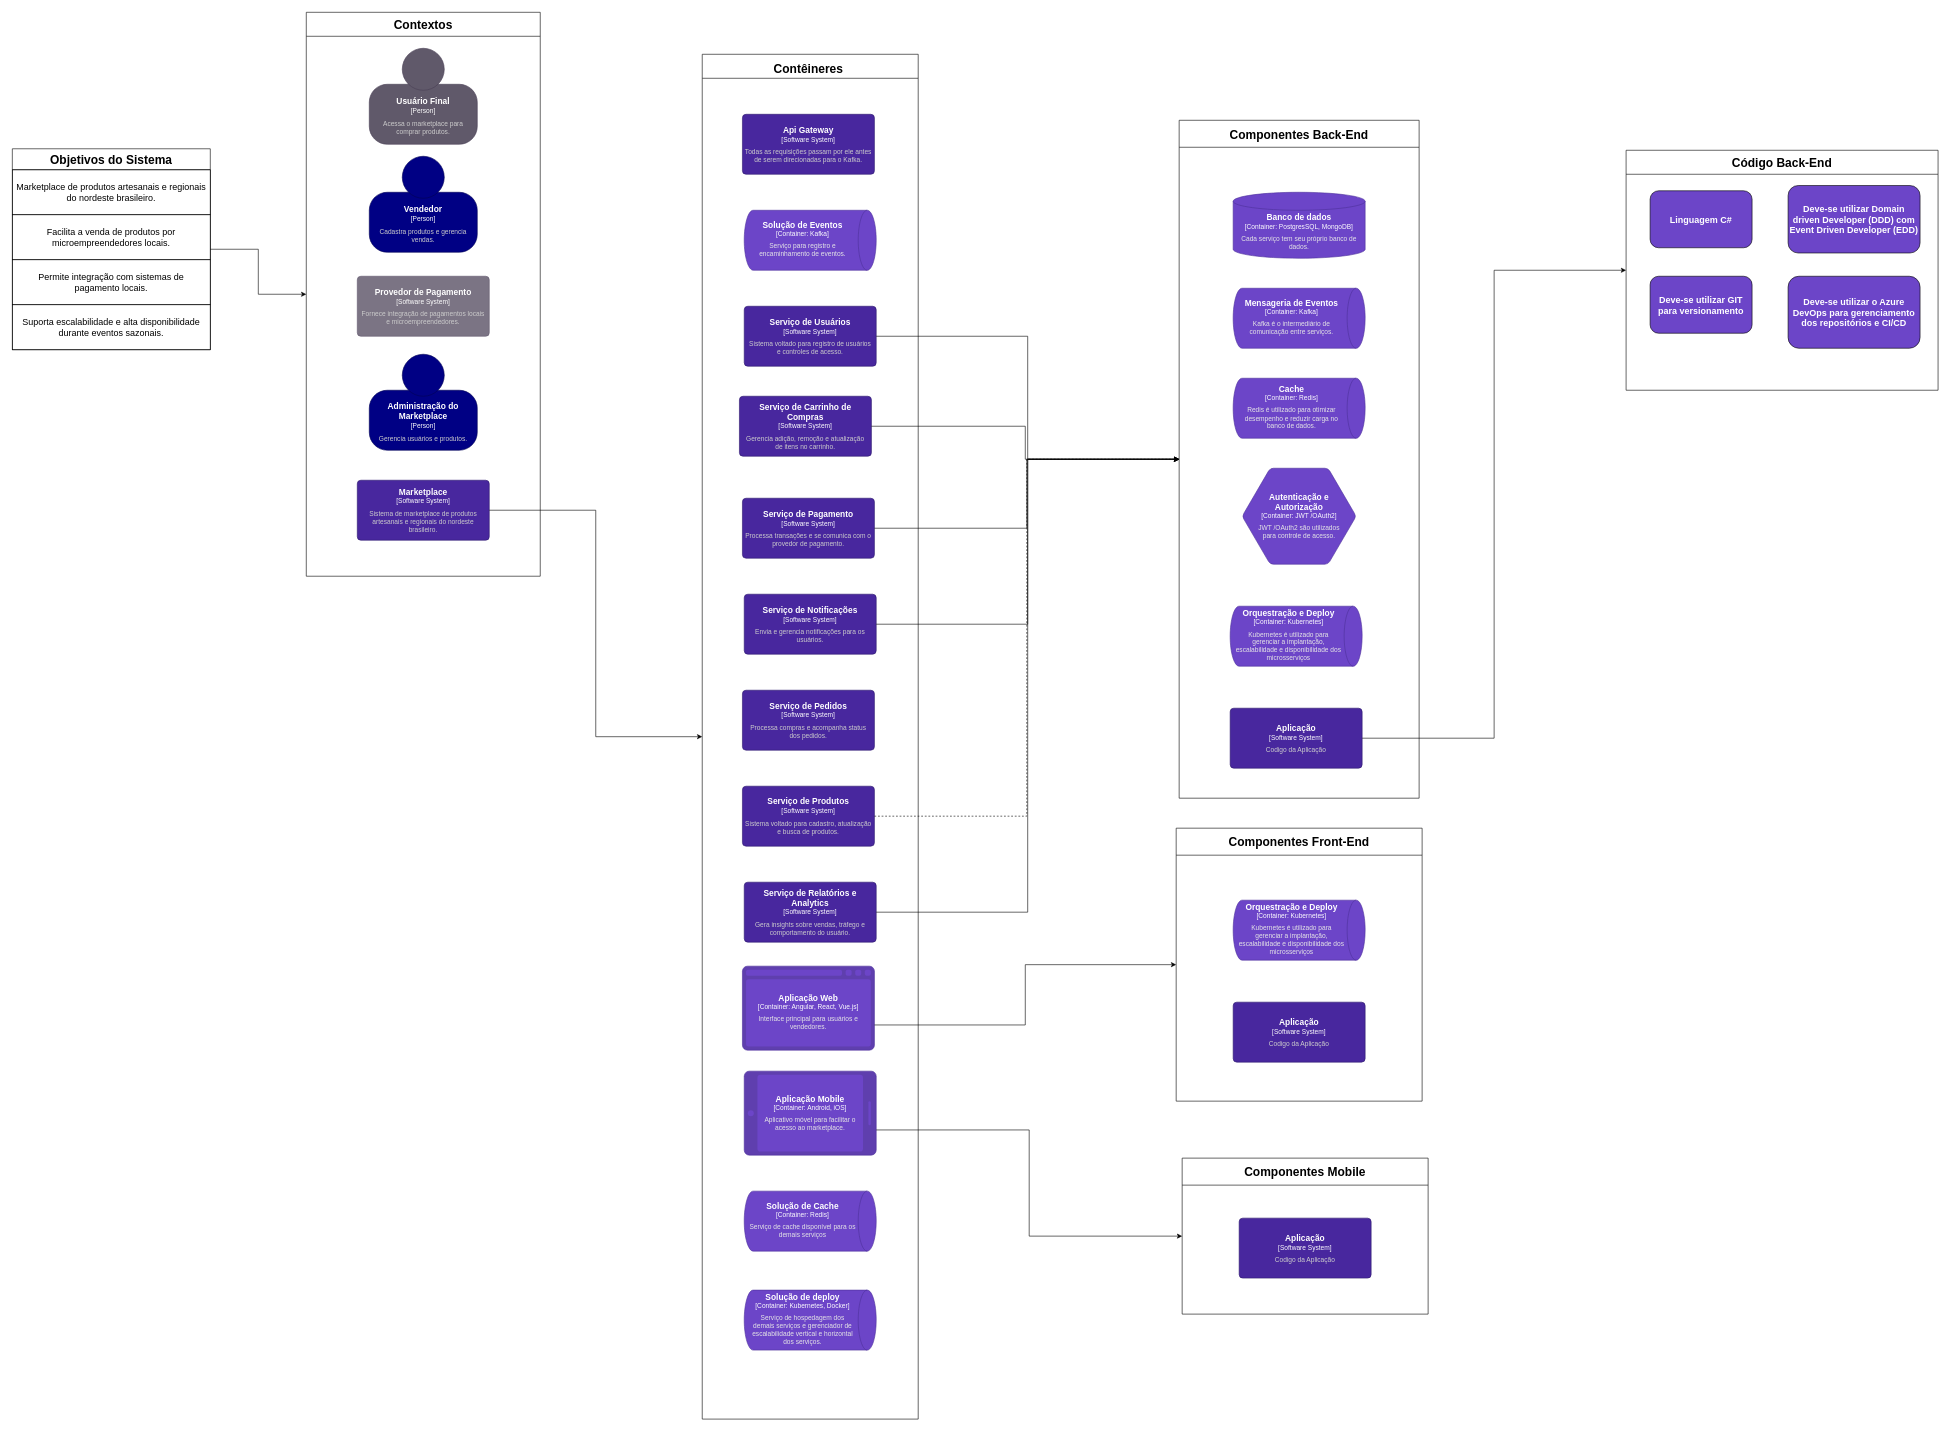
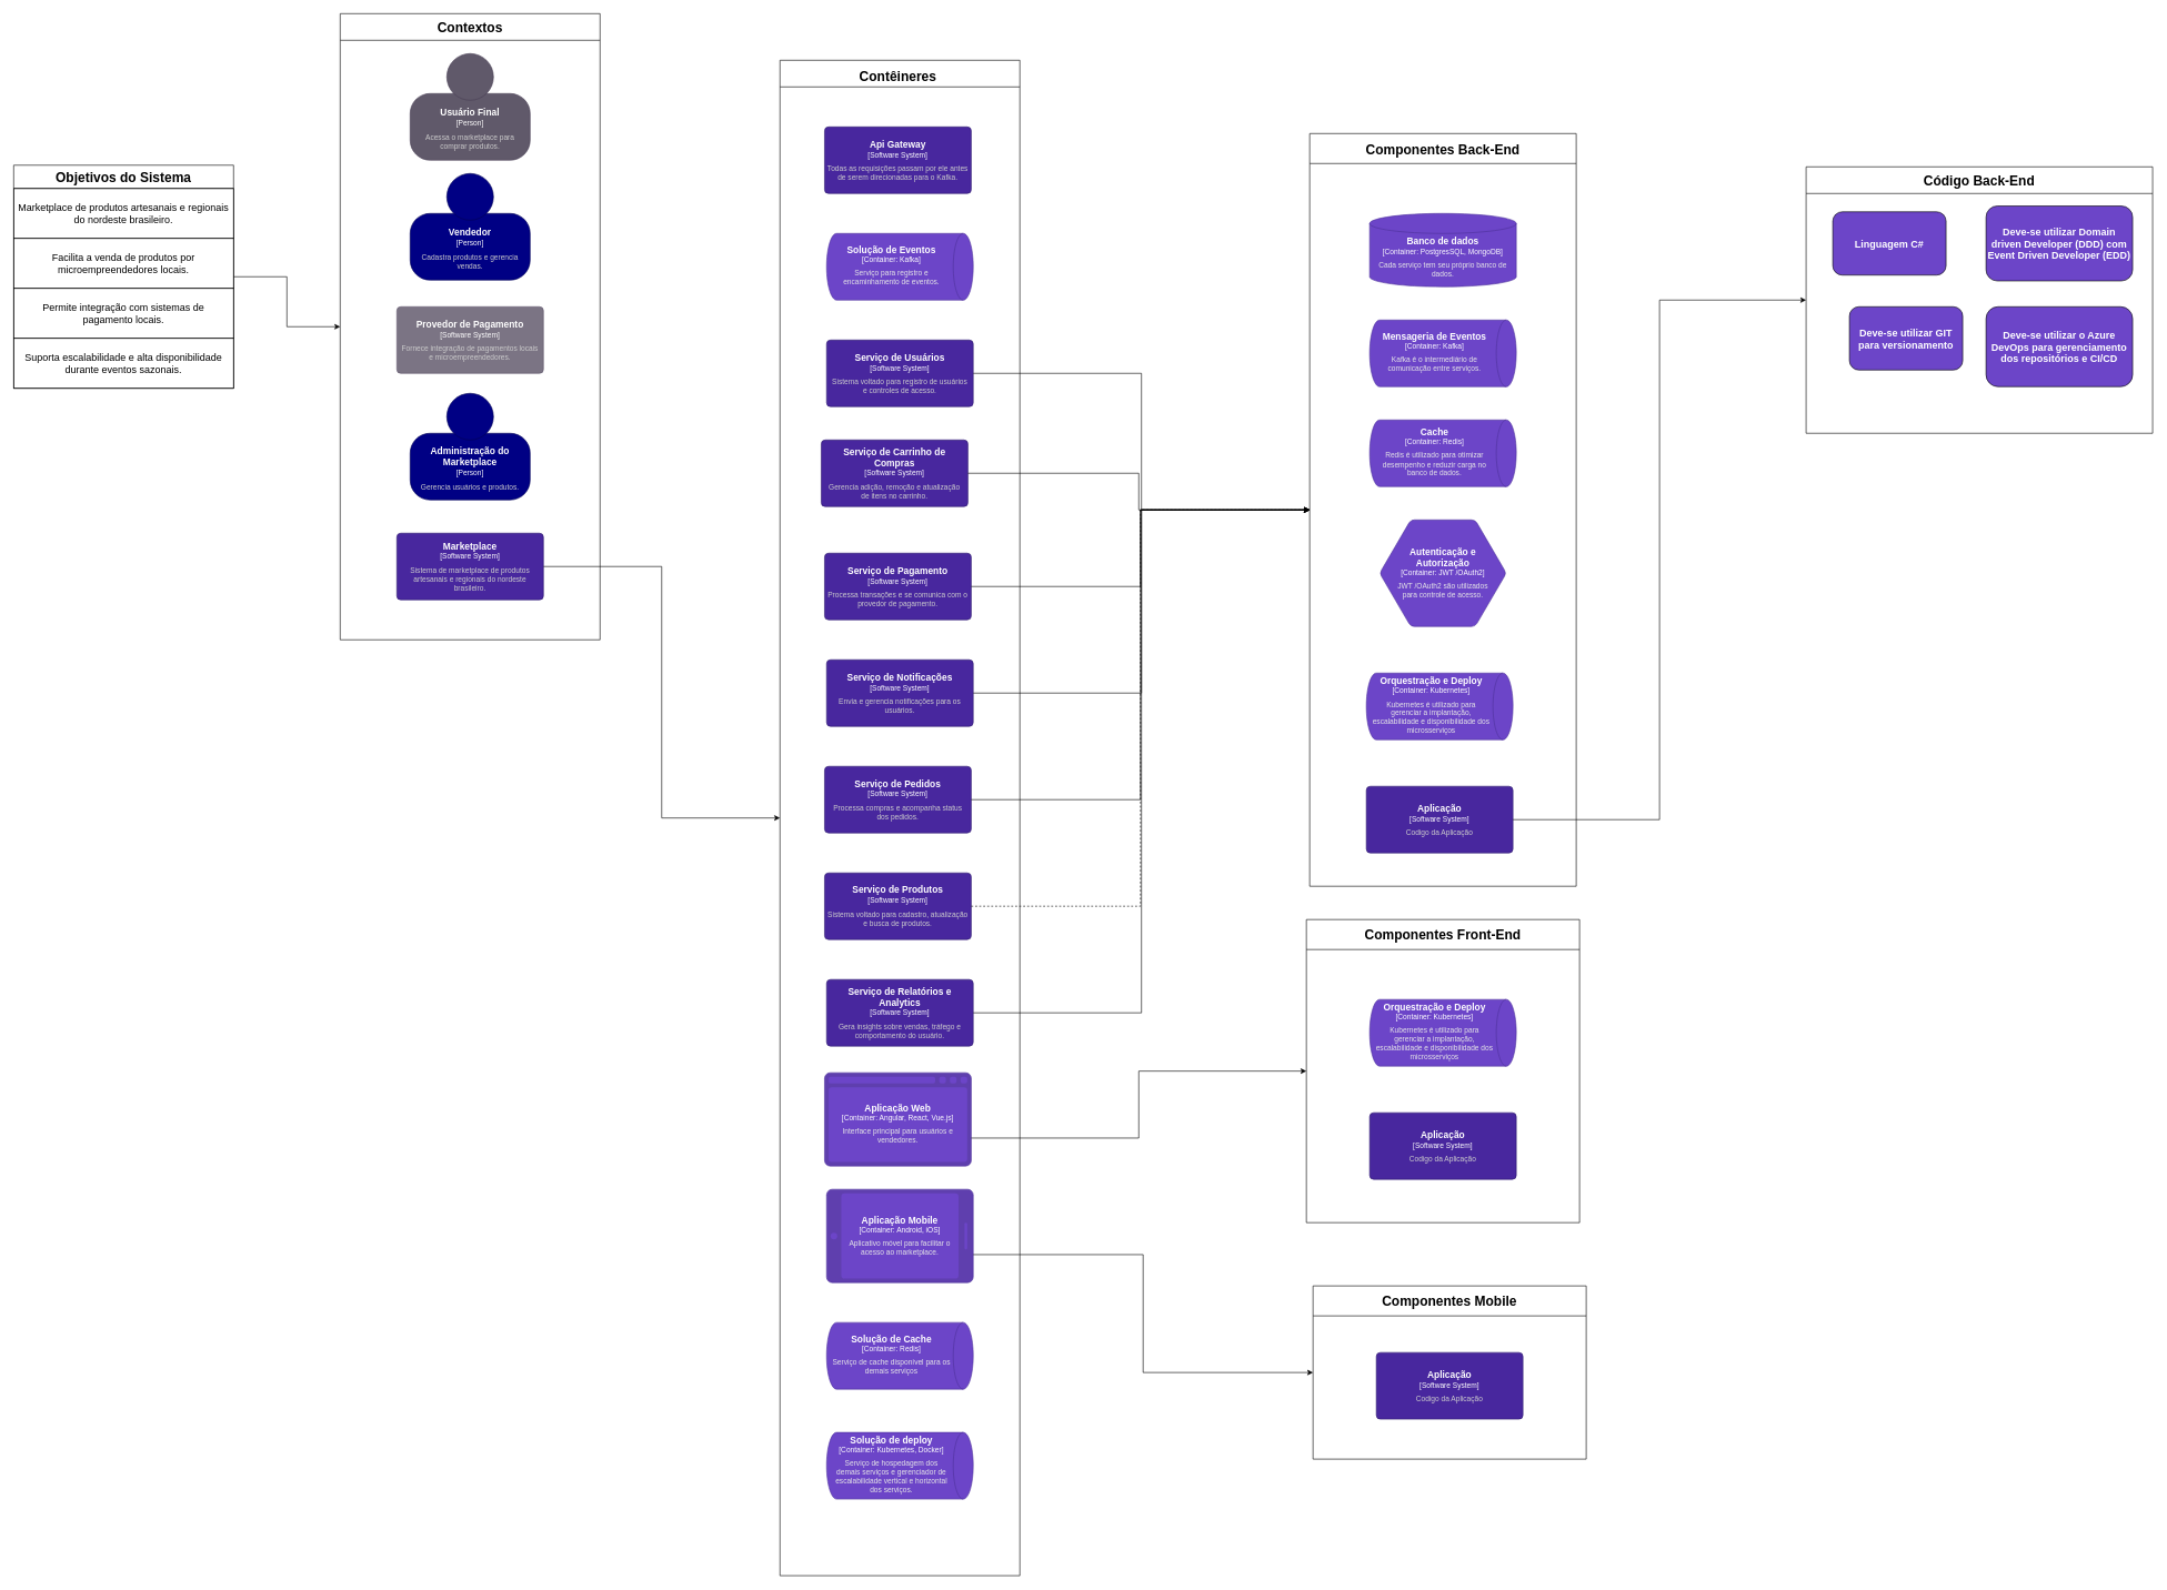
- <mxCell id="53" value="&lt;font color=&quot;#ffffff&quot;&gt;&lt;span style=&quot;font-size: 15px;&quot;&gt;&lt;b&gt;Deve-se utilizar GIT para versionamento&lt;/b&gt;&lt;/span&gt;&lt;/font&gt;" style="rounded=1;whiteSpace=wrap;html=1;fillColor=light-dark(#6c45c8, #ededed);" vertex="1" parent="50"><mxGeometry x="40" y="210" width="170" height="95" as="geometry" /></mxCell>
+ <mxCell id="53" value="&lt;font color=&quot;#ffffff&quot;&gt;&lt;span style=&quot;font-size: 15px;&quot;&gt;&lt;b&gt;Deve-se utilizar GIT para versionamento&lt;/b&gt;&lt;/span&gt;&lt;/font&gt;" style="rounded=1;whiteSpace=wrap;html=1;fillColor=light-dark(#6c45c8, #ededed);" vertex="1" parent="50"><mxGeometry x="65" y="210" width="170" height="95" as="geometry" /></mxCell>
+ <mxCell id="39" style="edgeStyle=orthogonalEdgeStyle;rounded=0;orthogonalLoop=1;jettySize=auto;html=1;exitX=1;exitY=0.5;exitDx=0;exitDy=0;exitPerimeter=0;entryX=0;entryY=0.5;entryDx=0;entryDy=0;" edge="1" parent="1" source="20" target="29"><mxGeometry relative="1" as="geometry" /></mxCell>
